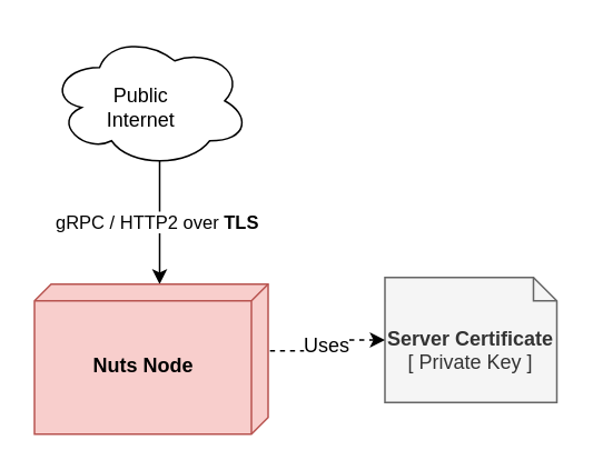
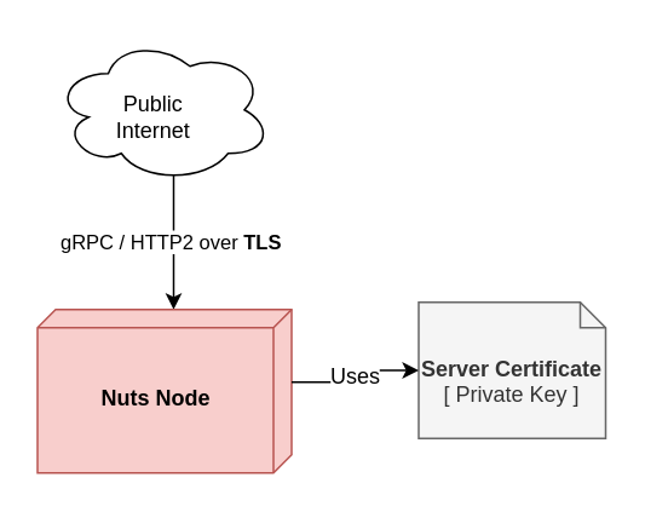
- <mxCell id="6" value="Uses" style="edgeStyle=orthogonalEdgeStyle;rounded=0;orthogonalLoop=1;jettySize=auto;html=1;fontSize=12;startArrow=classic;startFill=1;endArrow=none;endFill=0;entryX=0;entryY=0;entryDx=40;entryDy=0;entryPerimeter=0;dashed=1;" parent="1" source="5" target="3" edge="1"><mxGeometry relative="1" as="geometry"><mxPoint x="170" y="215" as="targetPoint" /></mxGeometry></mxCell>
+ <mxCell id="6" value="Uses" style="edgeStyle=orthogonalEdgeStyle;rounded=0;orthogonalLoop=1;jettySize=auto;html=1;fontSize=12;startArrow=classic;startFill=1;endArrow=none;endFill=0;entryX=0;entryY=0;entryDx=40;entryDy=0;entryPerimeter=0;" parent="1" source="5" target="3" edge="1"><mxGeometry relative="1" as="geometry"><mxPoint x="170" y="215" as="targetPoint" /></mxGeometry></mxCell>
